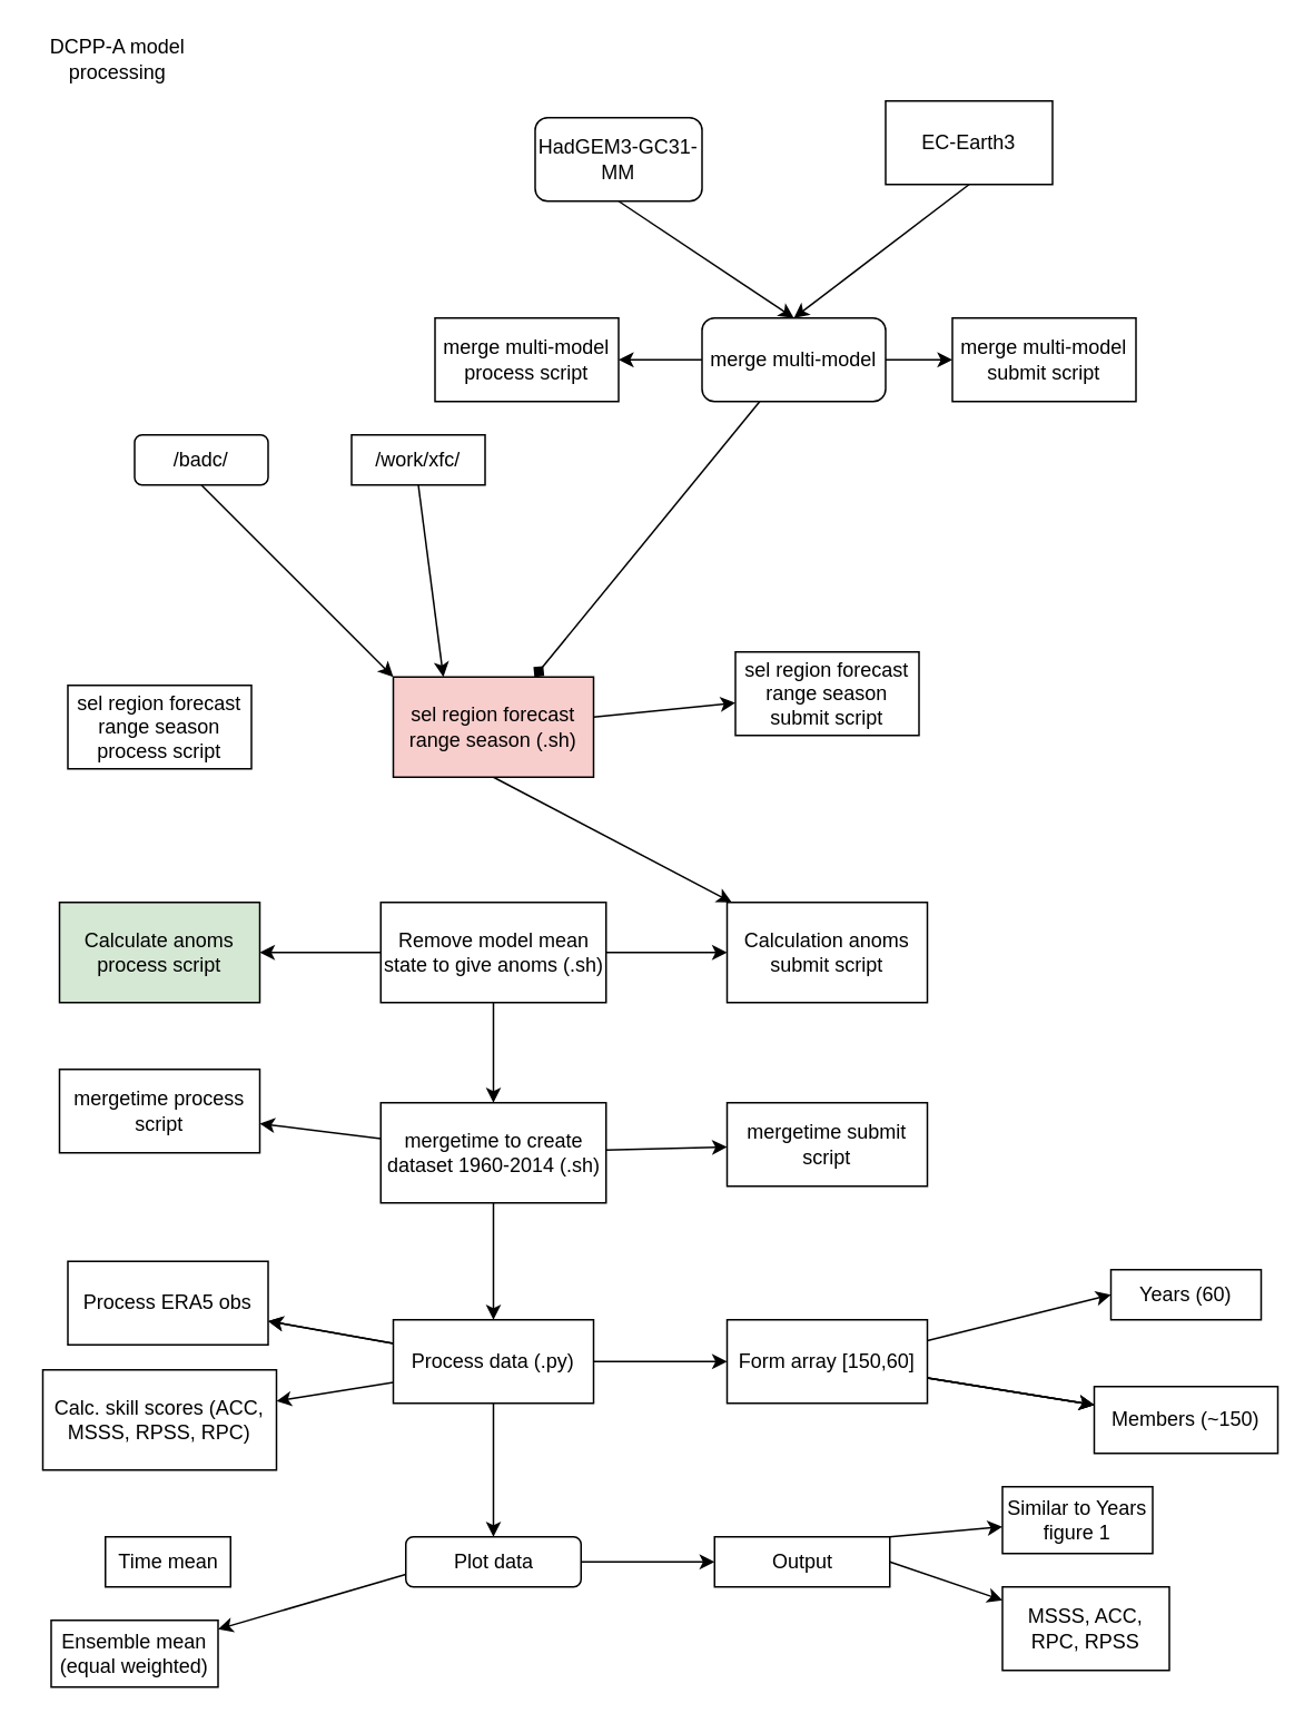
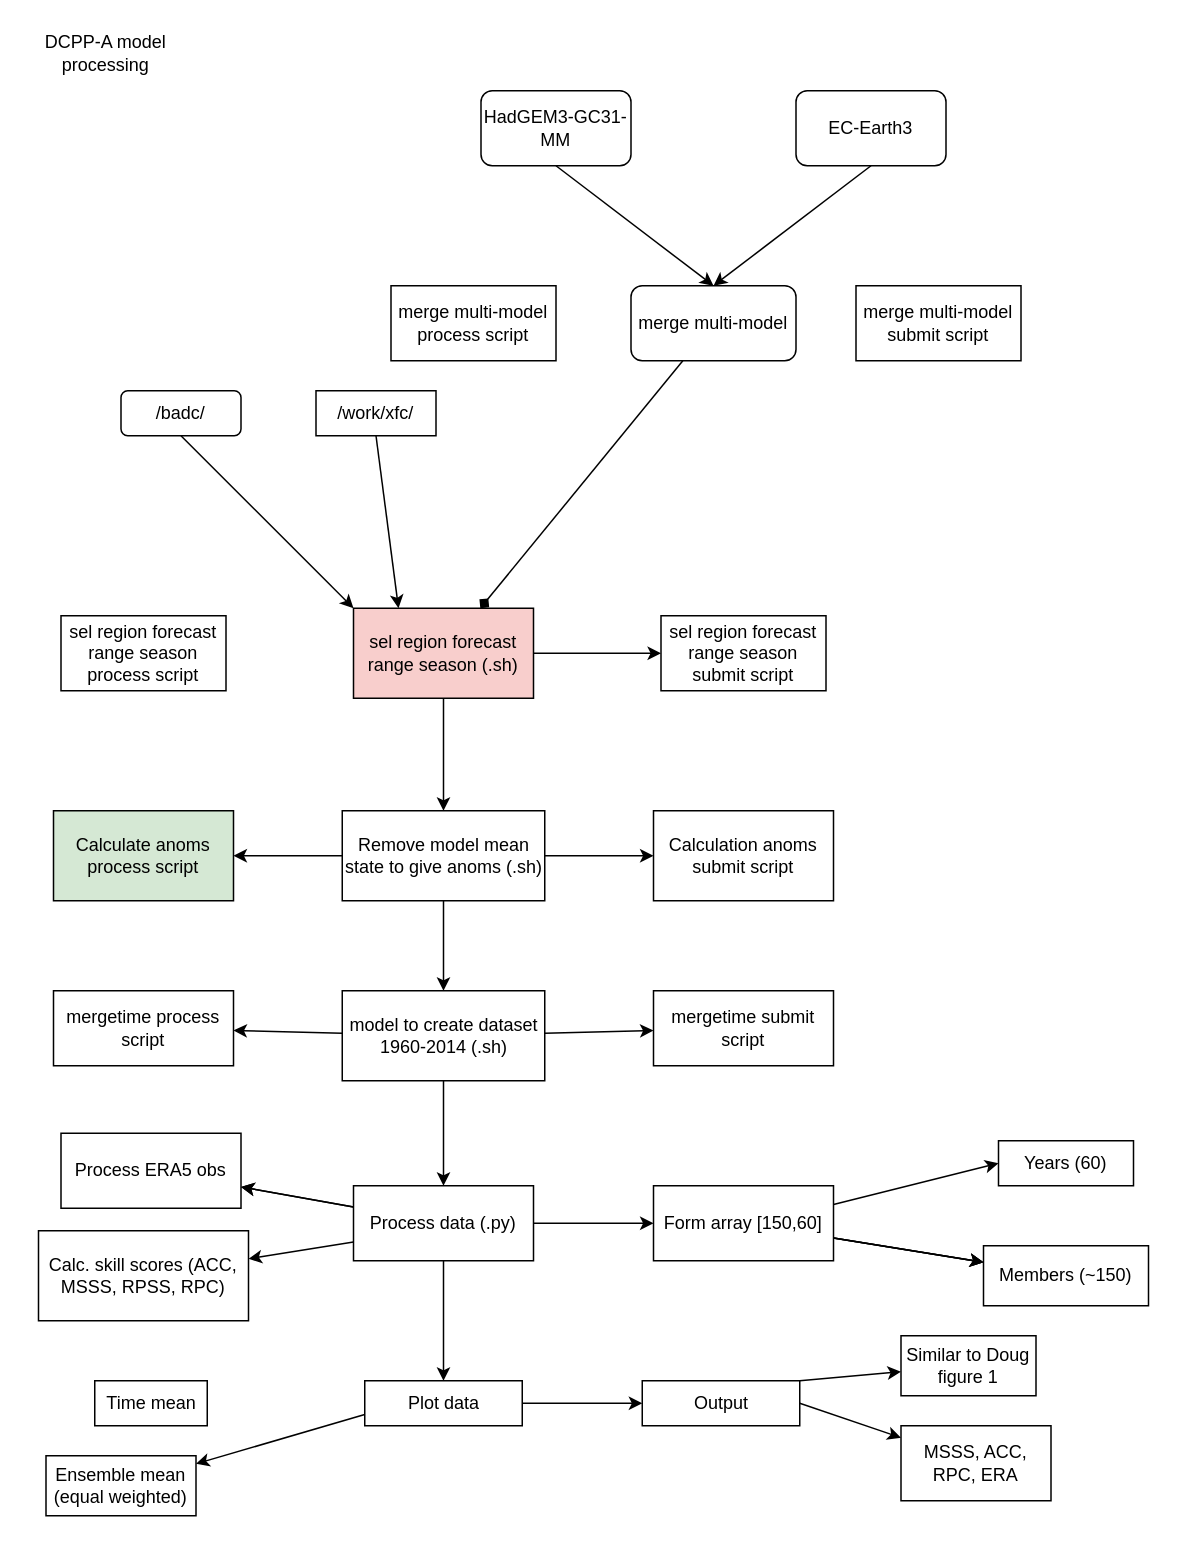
- <mxCell id="9" value="EC-Earth3" style="whiteSpace=wrap;html=1;rounded=0;" parent="1" vertex="1"><mxGeometry x="530" y="60" width="100" height="50" as="geometry" /></mxCell>
+ <mxCell id="9" value="EC-Earth3" style="rounded=1;whiteSpace=wrap;html=1;" parent="1" vertex="1"><mxGeometry x="530" y="60" width="100" height="50" as="geometry" /></mxCell>
- <mxCell id="7" value="HadGEM3-GC31-MM" style="rounded=1;whiteSpace=wrap;html=1;" parent="1" vertex="1"><mxGeometry x="320" y="70" width="100" height="50" as="geometry" /></mxCell>
+ <mxCell id="7" value="HadGEM3-GC31-MM" style="rounded=1;whiteSpace=wrap;html=1;" parent="1" vertex="1"><mxGeometry x="320" y="60" width="100" height="50" as="geometry" /></mxCell>
- <mxCell id="3" value="" style="edgeStyle=none;html=1;" parent="1" source="5" target="11" edge="1"><mxGeometry relative="1" as="geometry" /></mxCell>
- <mxCell id="2" value="" style="edgeStyle=none;html=1;" parent="1" source="5" target="10" edge="1"><mxGeometry relative="1" as="geometry" /></mxCell>
- <mxCell id="16" value="sel region forecast range season submit script" style="rounded=0;whiteSpace=wrap;html=1;" parent="1" vertex="1"><mxGeometry x="440" y="390" width="110" height="50" as="geometry" /></mxCell>
+ <mxCell id="16" value="sel region forecast range season submit script" style="rounded=0;whiteSpace=wrap;html=1;" parent="1" vertex="1"><mxGeometry x="440" y="410" width="110" height="50" as="geometry" /></mxCell>
- <mxCell id="13" style="edgeStyle=none;html=1;exitX=0.5;exitY=1;exitDx=0;exitDy=0;" parent="1" source="14" target="32" edge="1"><mxGeometry relative="1" as="geometry" /></mxCell>
+ <mxCell id="13" style="edgeStyle=none;html=1;exitX=0.5;exitY=1;exitDx=0;exitDy=0;entryX=0.5;entryY=0;entryDx=0;entryDy=0;" parent="1" source="14" target="31" edge="1"><mxGeometry relative="1" as="geometry" /></mxCell>
- <mxCell id="26" value="mergetime process script" style="rounded=0;whiteSpace=wrap;html=1;" parent="1" vertex="1"><mxGeometry x="35" y="640" width="120" height="50" as="geometry" /></mxCell>
+ <mxCell id="26" value="mergetime process script" style="rounded=0;whiteSpace=wrap;html=1;" parent="1" vertex="1"><mxGeometry x="35" y="660" width="120" height="50" as="geometry" /></mxCell>
- <mxCell id="24" value="mergetime to create dataset 1960-2014 (.sh)" style="rounded=0;whiteSpace=wrap;html=1;" parent="1" vertex="1"><mxGeometry x="227.5" y="660" width="135" height="60" as="geometry" /></mxCell>
+ <mxCell id="24" value="model to create dataset 1960-2014 (.sh)" style="rounded=0;whiteSpace=wrap;html=1;" parent="1" vertex="1"><mxGeometry x="227.5" y="660" width="135" height="60" as="geometry" /></mxCell>
- <mxCell id="57" value="Similar to Years figure 1" style="rounded=0;whiteSpace=wrap;html=1;" vertex="1" parent="1"><mxGeometry x="600" y="890" width="90" height="40" as="geometry" /></mxCell>
+ <mxCell id="57" value="Similar to Doug figure 1" style="rounded=0;whiteSpace=wrap;html=1;" vertex="1" parent="1"><mxGeometry x="600" y="890" width="90" height="40" as="geometry" /></mxCell>
- <mxCell id="51" value="Plot data" style="whiteSpace=wrap;html=1;rounded=1;" vertex="1" parent="1"><mxGeometry x="242.5" y="920" width="105" height="30" as="geometry" /></mxCell>
+ <mxCell id="51" value="Plot data" style="rounded=0;whiteSpace=wrap;html=1;" vertex="1" parent="1"><mxGeometry x="242.5" y="920" width="105" height="30" as="geometry" /></mxCell>
- <mxCell id="58" value="MSSS, ACC, RPC, RPSS" style="rounded=0;whiteSpace=wrap;html=1;" vertex="1" parent="1"><mxGeometry x="600" y="950" width="100" height="50" as="geometry" /></mxCell>
+ <mxCell id="58" value="MSSS, ACC, RPC, ERA" style="rounded=0;whiteSpace=wrap;html=1;" vertex="1" parent="1"><mxGeometry x="600" y="950" width="100" height="50" as="geometry" /></mxCell>
